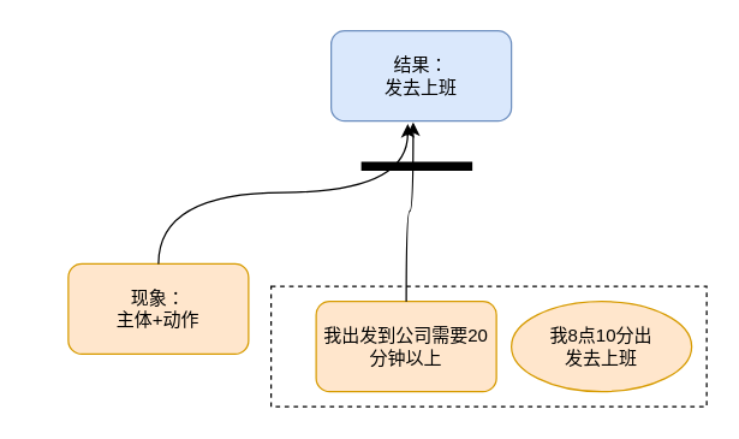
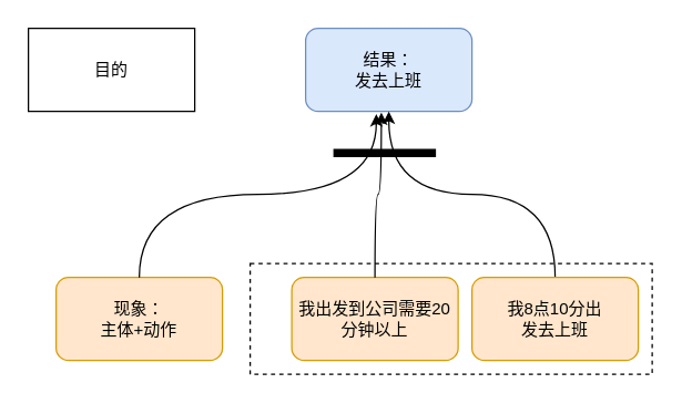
+ <mxCell id="11" value="目的" style="whiteSpace=wrap;html=1;" vertex="1" parent="1"><mxGeometry x="20" y="20" width="120" height="60" as="geometry" /></mxCell>
+ <mxCell id="4" style="edgeStyle=orthogonalEdgeStyle;rounded=0;orthogonalLoop=1;jettySize=auto;html=1;entryX=0.5;entryY=1;entryDx=0;entryDy=0;curved=1;" edge="1" parent="1" source="5" target="2"><mxGeometry relative="1" as="geometry"><mxPoint x="270" y="90" as="targetPoint" /></mxGeometry></mxCell>
- <mxCell id="3" value="&lt;div&gt;现象：&lt;/div&gt;&lt;div&gt;主体+动作&lt;br&gt;&lt;/div&gt;" style="rounded=1;whiteSpace=wrap;html=1;fillColor=#ffe6cc;strokeColor=#d79b00;" vertex="1" parent="1"><mxGeometry x="45" y="175" width="120" height="60" as="geometry" /></mxCell>
+ <mxCell id="3" value="&lt;div&gt;现象：&lt;/div&gt;&lt;div&gt;主体+动作&lt;br&gt;&lt;/div&gt;" style="rounded=1;whiteSpace=wrap;html=1;fillColor=#ffe6cc;strokeColor=#d79b00;" vertex="1" parent="1"><mxGeometry x="40" y="200" width="120" height="60" as="geometry" /></mxCell>
- <mxCell id="5" value="&lt;div&gt;我8点10分出&lt;/div&gt;&lt;div&gt;发去上班&lt;/div&gt;" style="ellipse;whiteSpace=wrap;html=1;fillColor=#ffe6cc;strokeColor=#d79b00;" vertex="1" parent="1"><mxGeometry x="340" y="200" width="120" height="60" as="geometry" /></mxCell>
+ <mxCell id="5" value="&lt;div&gt;我8点10分出&lt;/div&gt;&lt;div&gt;发去上班&lt;/div&gt;" style="rounded=1;whiteSpace=wrap;html=1;fillColor=#ffe6cc;strokeColor=#d79b00;" vertex="1" parent="1"><mxGeometry x="340" y="200" width="120" height="60" as="geometry" /></mxCell>
